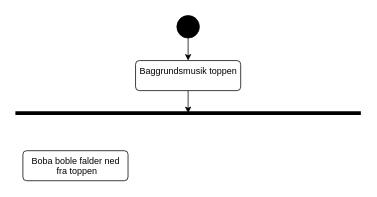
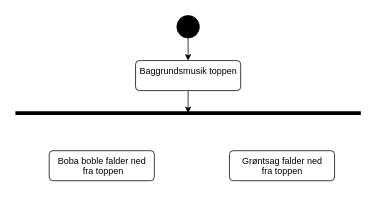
- <mxCell id="7" value="Boba boble falder ned&lt;br&gt;&amp;nbsp;fra toppen" style="html=1;align=center;verticalAlign=top;rounded=1;absoluteArcSize=1;arcSize=10;dashed=0;" vertex="1" parent="1"><mxGeometry x="30" y="200" width="140" height="40" as="geometry" /></mxCell>
+ <mxCell id="7" value="Boba boble falder ned&lt;br&gt;&amp;nbsp;fra toppen" style="html=1;align=center;verticalAlign=top;rounded=1;absoluteArcSize=1;arcSize=10;dashed=0;" vertex="1" parent="1"><mxGeometry x="65" y="200" width="140" height="40" as="geometry" /></mxCell>
+ <mxCell id="8" value="Grøntsag falder ned&lt;br&gt;fra toppen" style="html=1;align=center;verticalAlign=top;rounded=1;absoluteArcSize=1;arcSize=10;dashed=0;" vertex="1" parent="1"><mxGeometry x="305" y="200" width="140" height="40" as="geometry" /></mxCell>
